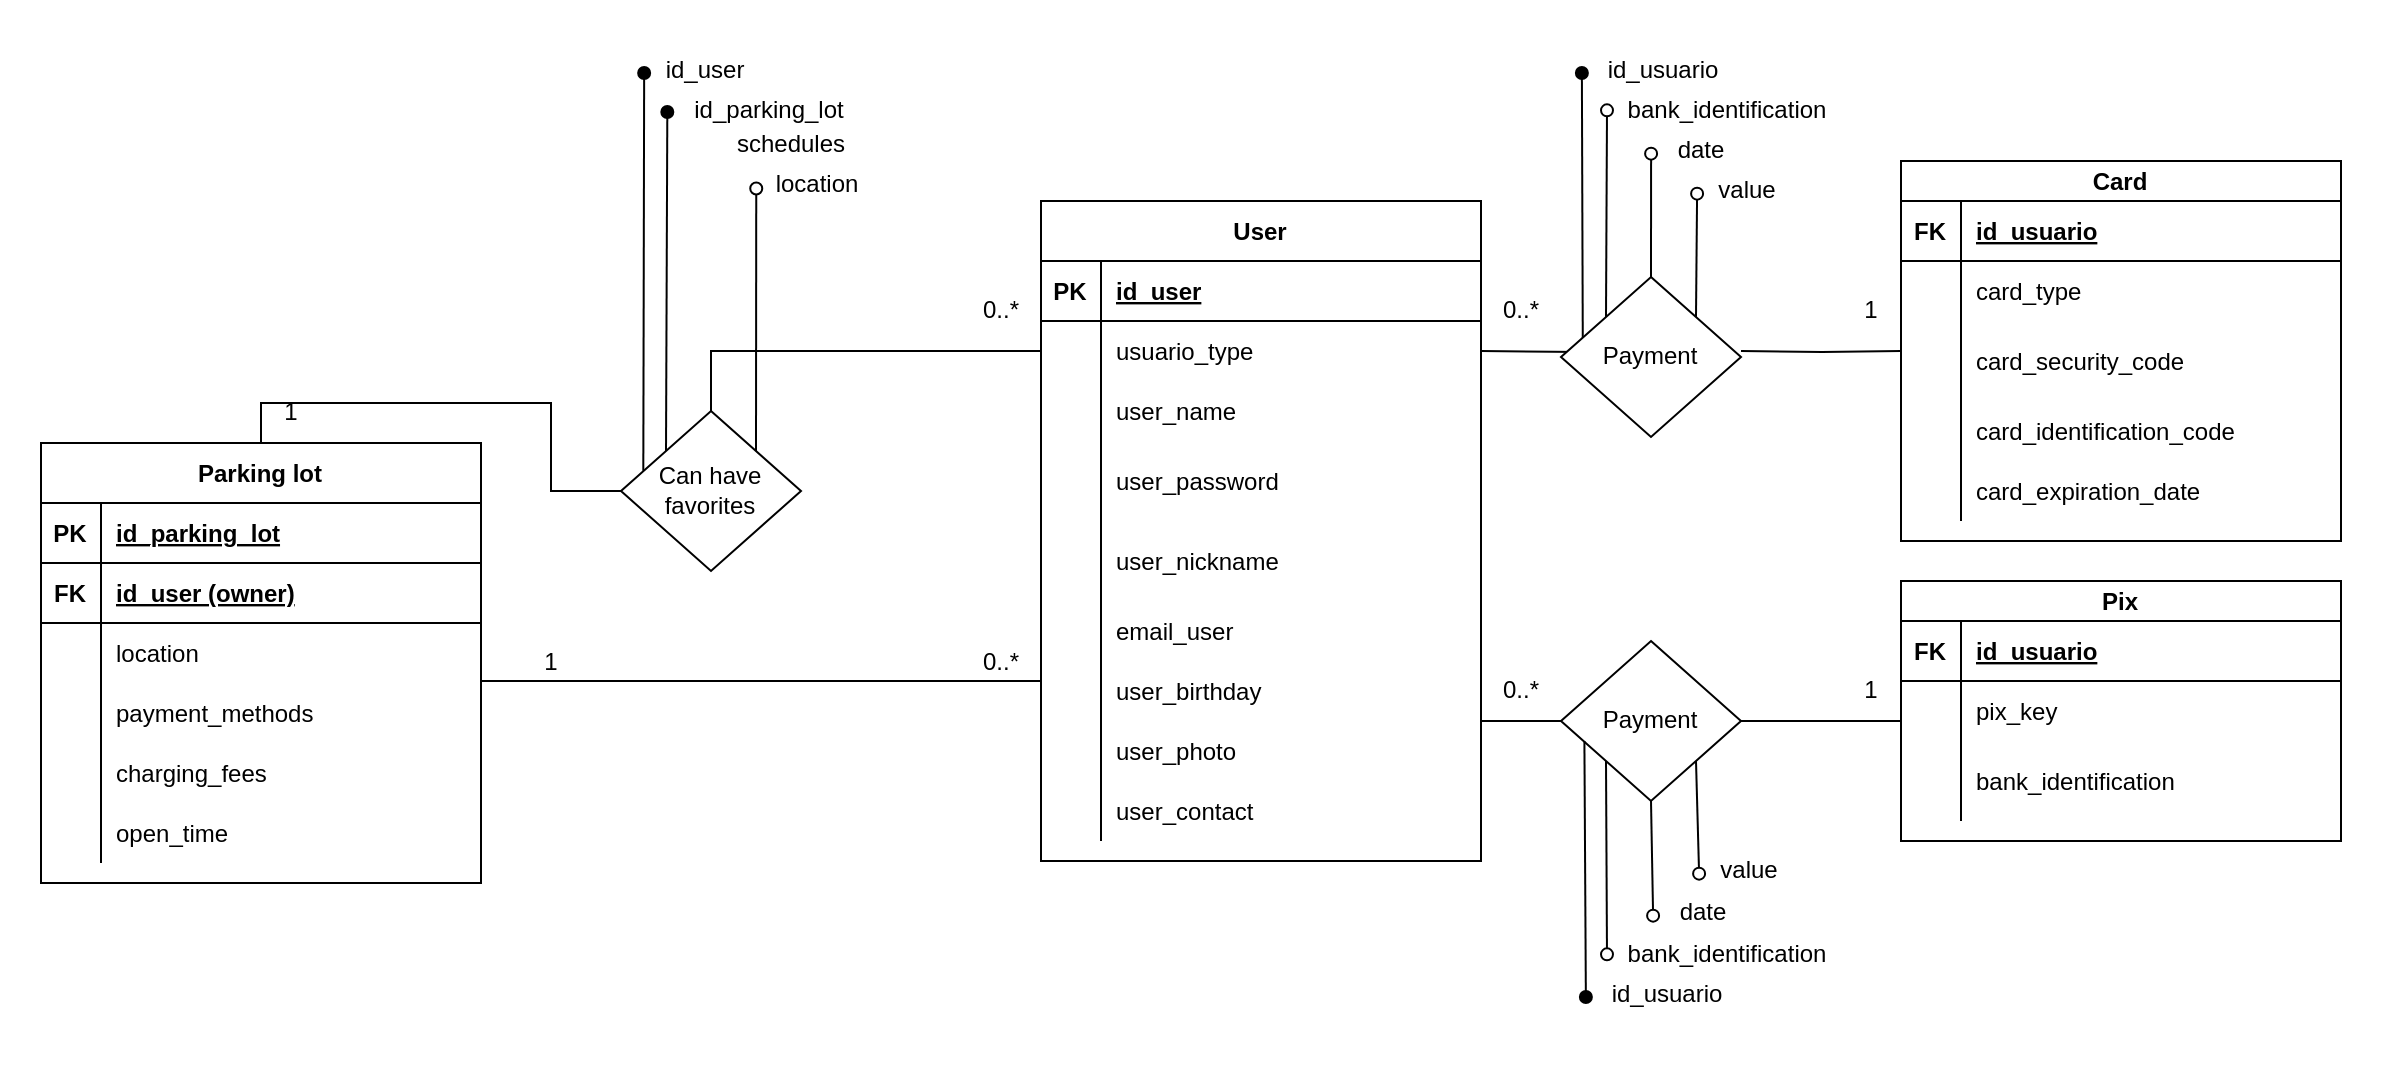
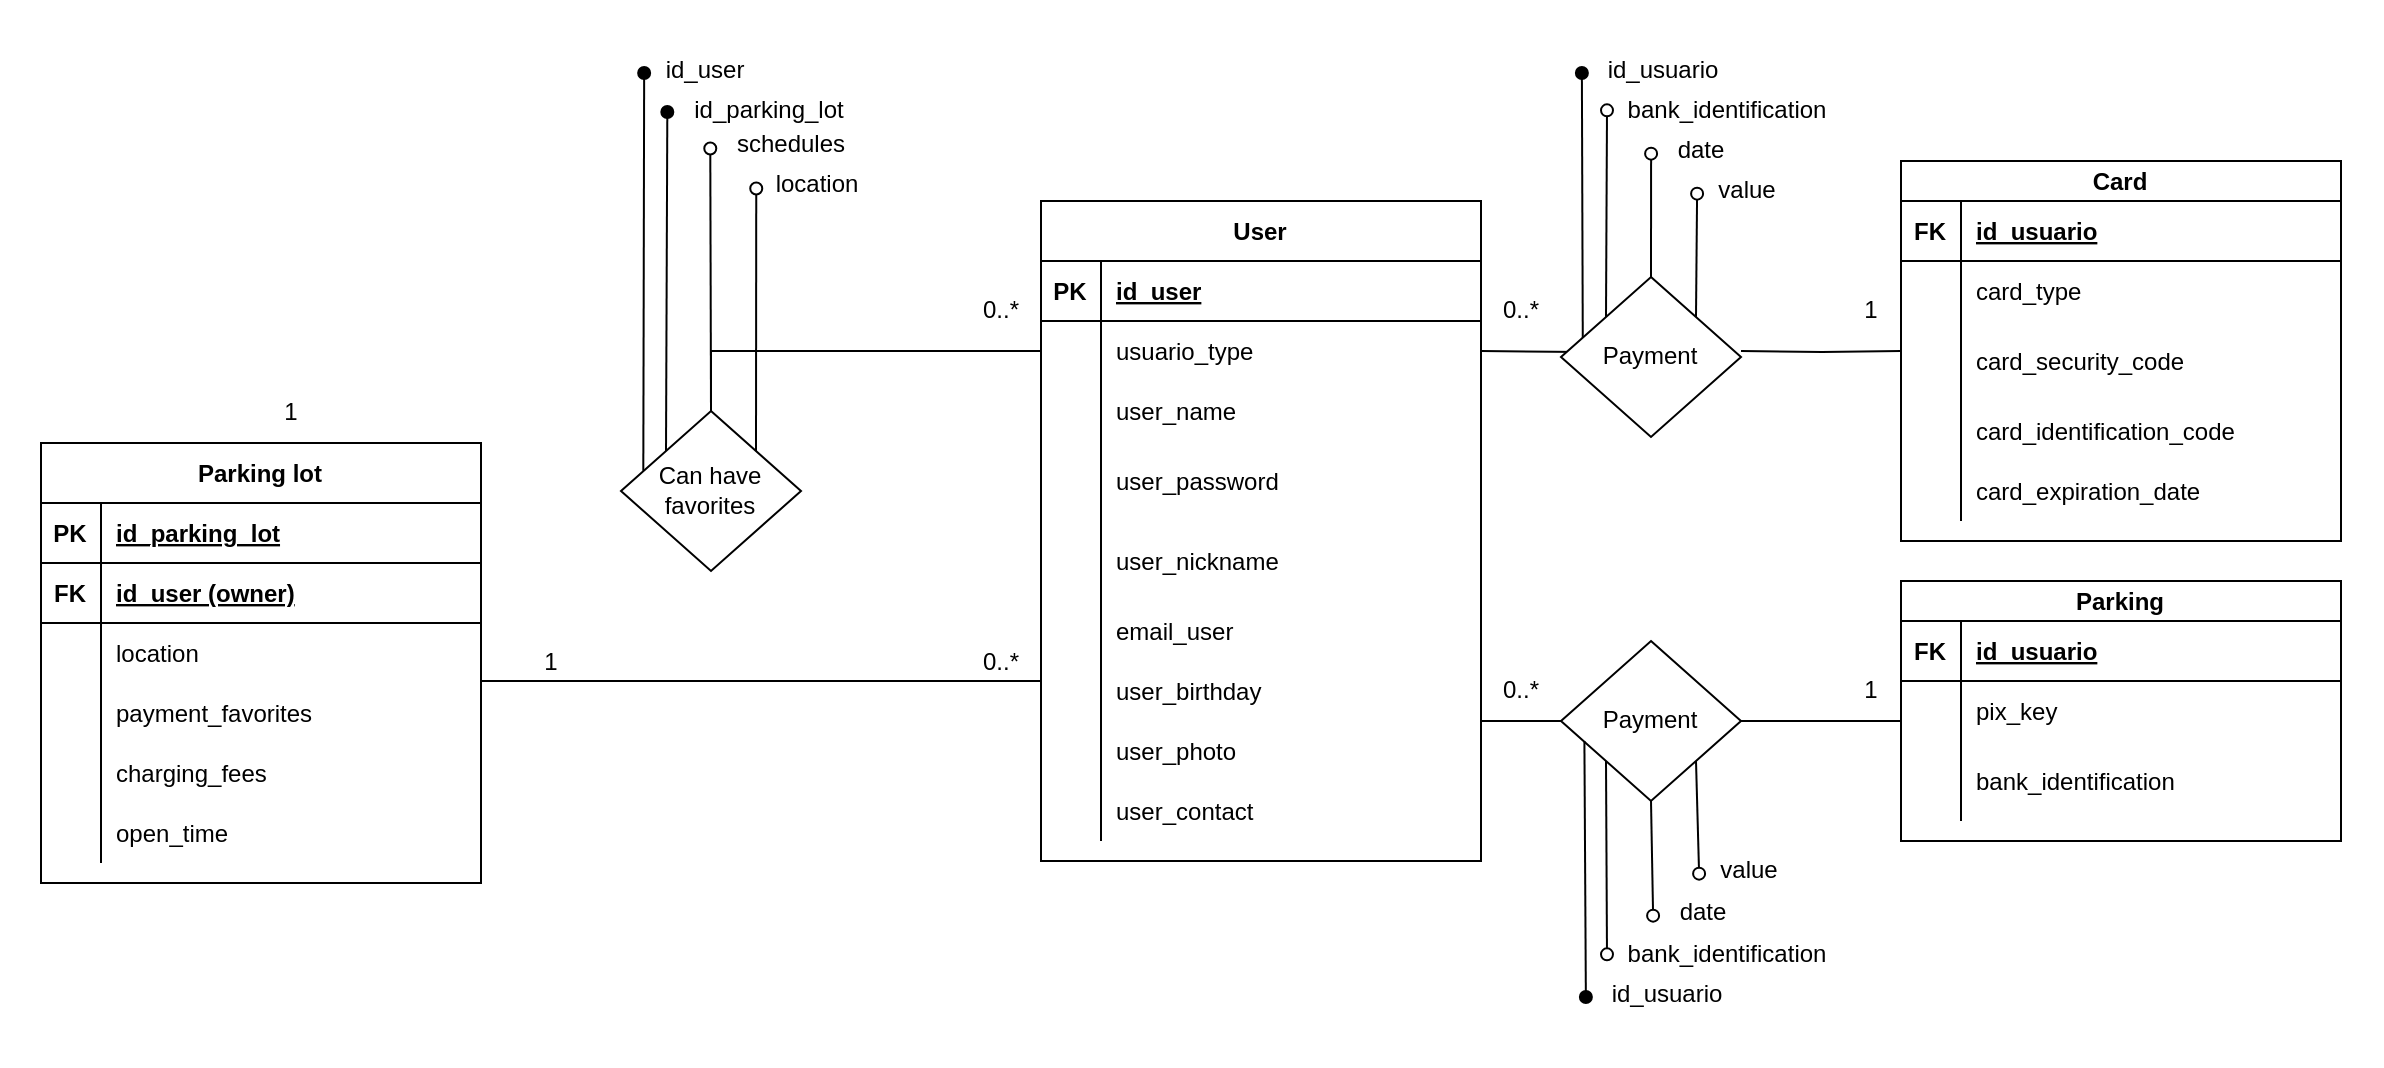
+ <mxCell id="113" value="" style="endArrow=oval;html=1;rounded=0;exitX=0.5;exitY=0;exitDx=0;exitDy=0;endFill=0;entryX=0.001;entryY=0.544;entryDx=0;entryDy=0;entryPerimeter=0;" edge="1" parent="1" target="112" source="106"><mxGeometry width="50" height="50" relative="1" as="geometry"><mxPoint x="354.56" y="135.44" as="sourcePoint" /><mxPoint x="375.2" y="270.44" as="targetPoint" /><Array as="points" /></mxGeometry></mxCell>
- <mxCell id="105" style="edgeStyle=orthogonalEdgeStyle;rounded=0;orthogonalLoop=1;jettySize=auto;html=1;entryX=0.5;entryY=0;entryDx=0;entryDy=0;endArrow=none;endFill=0;" edge="1" parent="1" source="106" target="83"><mxGeometry relative="1" as="geometry" /></mxCell>
- <mxCell id="49" value="Pix" style="shape=table;startSize=20;container=1;collapsible=1;childLayout=tableLayout;fixedRows=1;rowLines=0;fontStyle=1;align=center;resizeLast=1;" vertex="1" parent="1"><mxGeometry x="950" y="290" width="220" height="130" as="geometry" /></mxCell>
+ <mxCell id="49" value="Parking" style="shape=table;startSize=20;container=1;collapsible=1;childLayout=tableLayout;fixedRows=1;rowLines=0;fontStyle=1;align=center;resizeLast=1;" vertex="1" parent="1"><mxGeometry x="950" y="290" width="220" height="130" as="geometry" /></mxCell>
- <mxCell id="95" value="payment_methods" style="shape=partialRectangle;connectable=0;fillColor=none;top=0;left=0;bottom=0;right=0;align=left;spacingLeft=6;overflow=hidden;" vertex="1" parent="93"><mxGeometry x="30" width="190" height="30" as="geometry"><mxRectangle width="190" height="30" as="alternateBounds" /></mxGeometry></mxCell>
+ <mxCell id="95" value="payment_favorites" style="shape=partialRectangle;connectable=0;fillColor=none;top=0;left=0;bottom=0;right=0;align=left;spacingLeft=6;overflow=hidden;" vertex="1" parent="93"><mxGeometry x="30" width="190" height="30" as="geometry"><mxRectangle width="190" height="30" as="alternateBounds" /></mxGeometry></mxCell>
